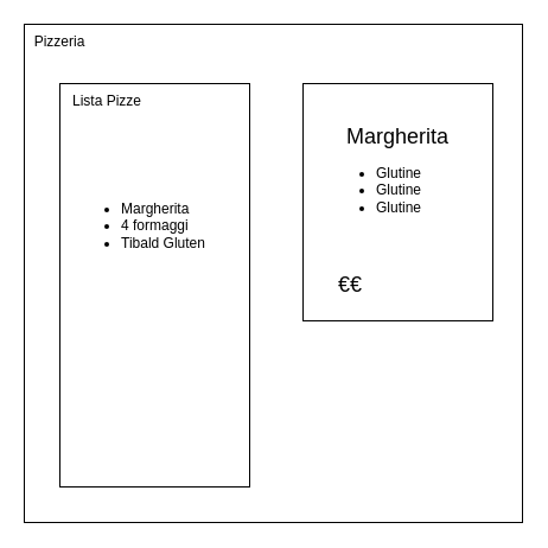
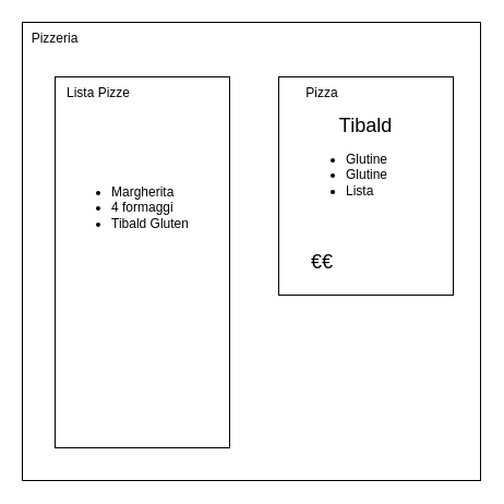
+ <mxCell id="7" value="Pizza" style="text;html=1;strokeColor=none;fillColor=none;align=center;verticalAlign=middle;whiteSpace=wrap;rounded=0;" vertex="1" parent="1"><mxGeometry x="255" y="70" width="80" height="30" as="geometry" /></mxCell>
- <mxCell id="9" value="&lt;font style=&quot;font-size: 18px;&quot;&gt;Margherita&lt;/font&gt;" style="text;html=1;strokeColor=none;fillColor=none;align=center;verticalAlign=middle;whiteSpace=wrap;rounded=0;" vertex="1" parent="1"><mxGeometry x="305" y="100" width="60" height="30" as="geometry" /></mxCell>
+ <mxCell id="9" value="&lt;font style=&quot;font-size: 18px;&quot;&gt;Tibald&lt;/font&gt;" style="text;html=1;strokeColor=none;fillColor=none;align=center;verticalAlign=middle;whiteSpace=wrap;rounded=0;" vertex="1" parent="1"><mxGeometry x="305" y="100" width="60" height="30" as="geometry" /></mxCell>
- <mxCell id="11" value="&lt;ul&gt;&lt;li&gt;Glutine&lt;/li&gt;&lt;li&gt;Glutine&lt;/li&gt;&lt;li&gt;Glutine&lt;/li&gt;&lt;/ul&gt;" style="text;strokeColor=none;fillColor=none;html=1;whiteSpace=wrap;verticalAlign=middle;overflow=hidden;" vertex="1" parent="1"><mxGeometry x="275" y="120" width="120" height="80" as="geometry" /></mxCell>
+ <mxCell id="11" value="&lt;ul&gt;&lt;li&gt;Glutine&lt;/li&gt;&lt;li&gt;Glutine&lt;/li&gt;&lt;li&gt;Lista&lt;/li&gt;&lt;/ul&gt;" style="text;strokeColor=none;fillColor=none;html=1;whiteSpace=wrap;verticalAlign=middle;overflow=hidden;" vertex="1" parent="1"><mxGeometry x="275" y="120" width="120" height="80" as="geometry" /></mxCell>
